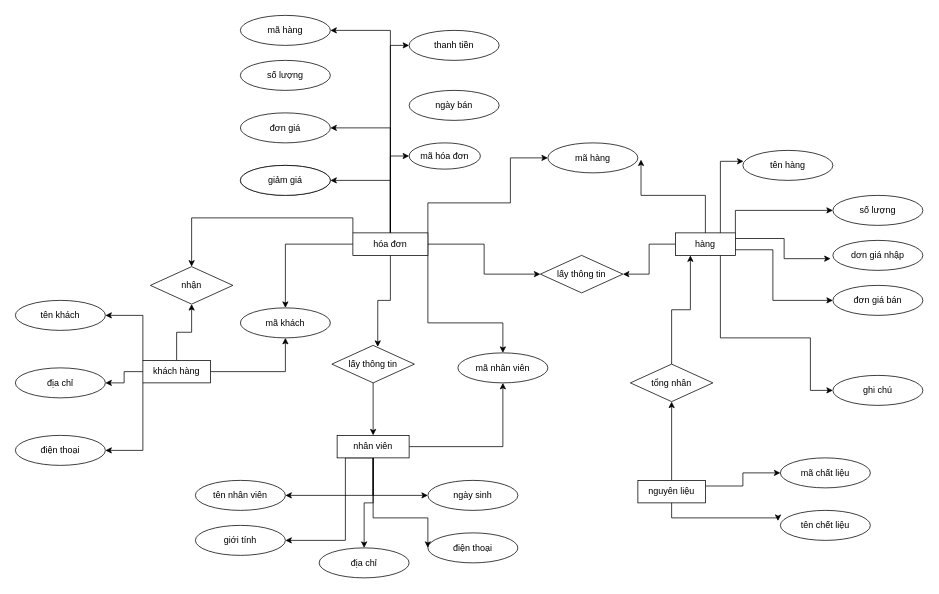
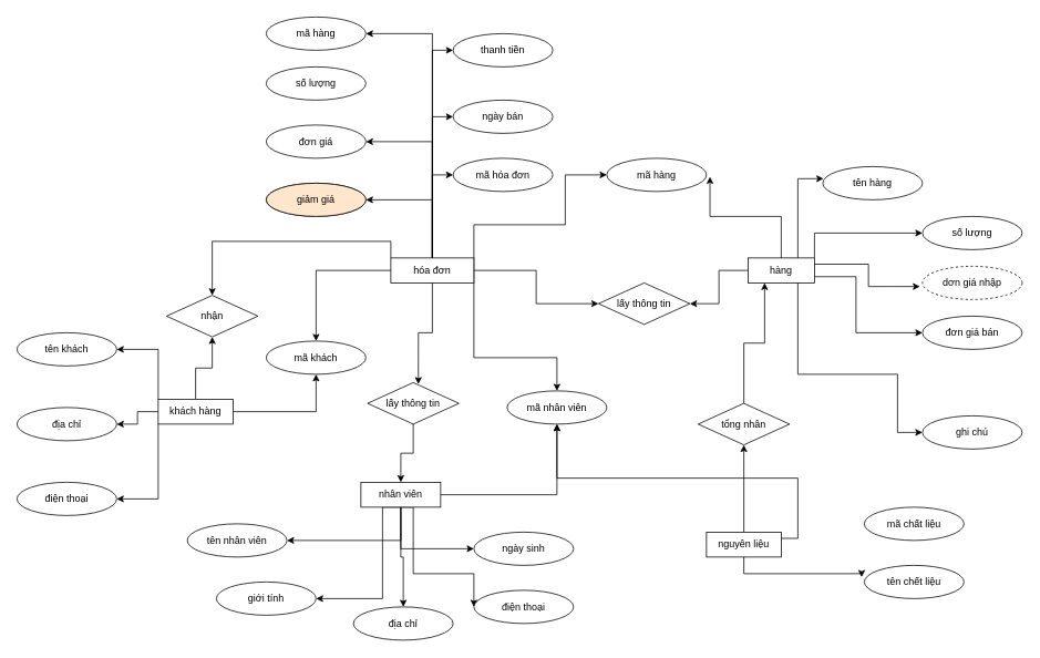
+ <mxCell id="19" style="edgeStyle=orthogonalEdgeStyle;rounded=0;orthogonalLoop=1;jettySize=auto;html=1;exitX=0.5;exitY=0;exitDx=0;exitDy=0;entryX=0;entryY=0.5;entryDx=0;entryDy=0;" edge="1" parent="1" source="27" target="50"><mxGeometry relative="1" as="geometry" /></mxCell>
- <mxCell id="51" value="mã hóa đơn" style="ellipse;whiteSpace=wrap;html=1;" vertex="1" parent="1"><mxGeometry x="545" y="190" width="95" height="35" as="geometry" /></mxCell>
+ <mxCell id="51" value="mã hóa đơn" style="ellipse;whiteSpace=wrap;html=1;" vertex="1" parent="1"><mxGeometry x="545" y="190" width="120" height="40" as="geometry" /></mxCell>
- <mxCell id="57" value="giảm giá" style="ellipse;whiteSpace=wrap;html=1;" vertex="1" parent="1"><mxGeometry x="320" y="220" width="120" height="40" as="geometry" /></mxCell>
+ <mxCell id="57" value="giảm giá" style="ellipse;whiteSpace=wrap;html=1;fillColor=#ffe6cc;" vertex="1" parent="1"><mxGeometry x="320" y="220" width="120" height="40" as="geometry" /></mxCell>
- <mxCell id="36" value="dơn giá nhập" style="ellipse;whiteSpace=wrap;html=1;" vertex="1" parent="1"><mxGeometry x="1110" y="320" width="120" height="40" as="geometry" /></mxCell>
+ <mxCell id="36" value="dơn giá nhập" style="ellipse;whiteSpace=wrap;html=1;dashed=1;" vertex="1" parent="1"><mxGeometry x="1110" y="320" width="120" height="40" as="geometry" /></mxCell>
- <mxCell id="34" value="nhân viên" style="rounded=0;whiteSpace=wrap;html=1;" vertex="1" parent="1"><mxGeometry x="449" y="580" width="96" height="30" as="geometry" /></mxCell>
+ <mxCell id="34" value="nhân viên" style="rounded=0;whiteSpace=wrap;html=1;" vertex="1" parent="1"><mxGeometry x="434" y="580" width="96" height="30" as="geometry" /></mxCell>
- <mxCell id="8" style="edgeStyle=orthogonalEdgeStyle;rounded=0;orthogonalLoop=1;jettySize=auto;html=1;exitX=1;exitY=0.25;exitDx=0;exitDy=0;entryX=0;entryY=0.5;entryDx=0;entryDy=0;" edge="1" parent="1" source="9" target="38"><mxGeometry relative="1" as="geometry" /></mxCell>
+ <mxCell id="8" style="edgeStyle=orthogonalEdgeStyle;rounded=0;orthogonalLoop=1;jettySize=auto;html=1;exitX=1;exitY=0.25;exitDx=0;exitDy=0;" edge="1" parent="1" source="9" target="55"><mxGeometry relative="1" as="geometry" /></mxCell>
- <mxCell id="42" value="tên nhân viên" style="ellipse;whiteSpace=wrap;html=1;" vertex="1" parent="1"><mxGeometry x="260" y="640" width="120" height="40" as="geometry" /></mxCell>
+ <mxCell id="42" value="tên nhân viên" style="ellipse;whiteSpace=wrap;html=1;" vertex="1" parent="1"><mxGeometry x="225" y="630" width="120" height="40" as="geometry" /></mxCell>
